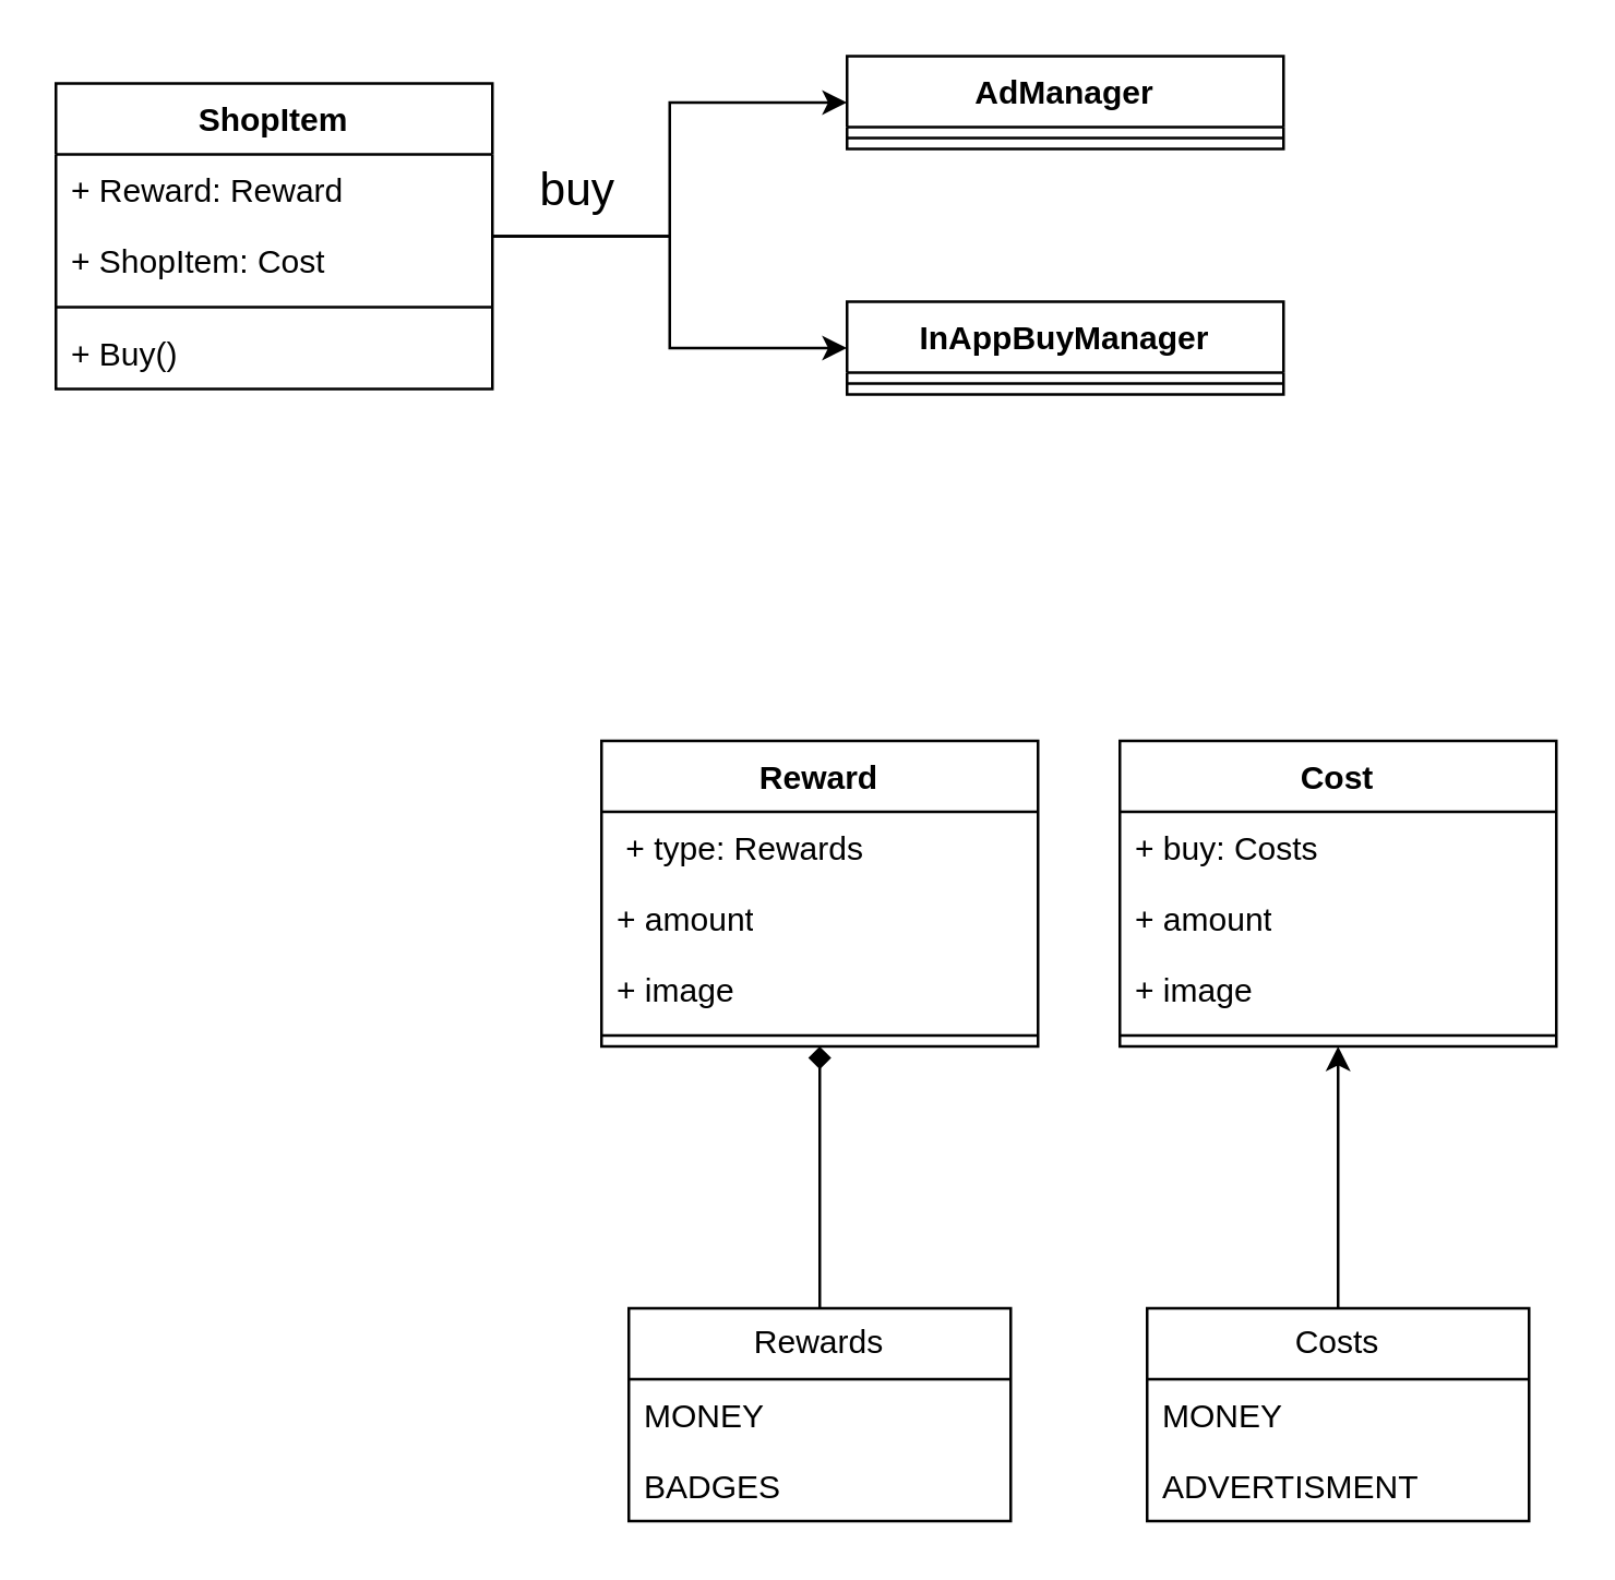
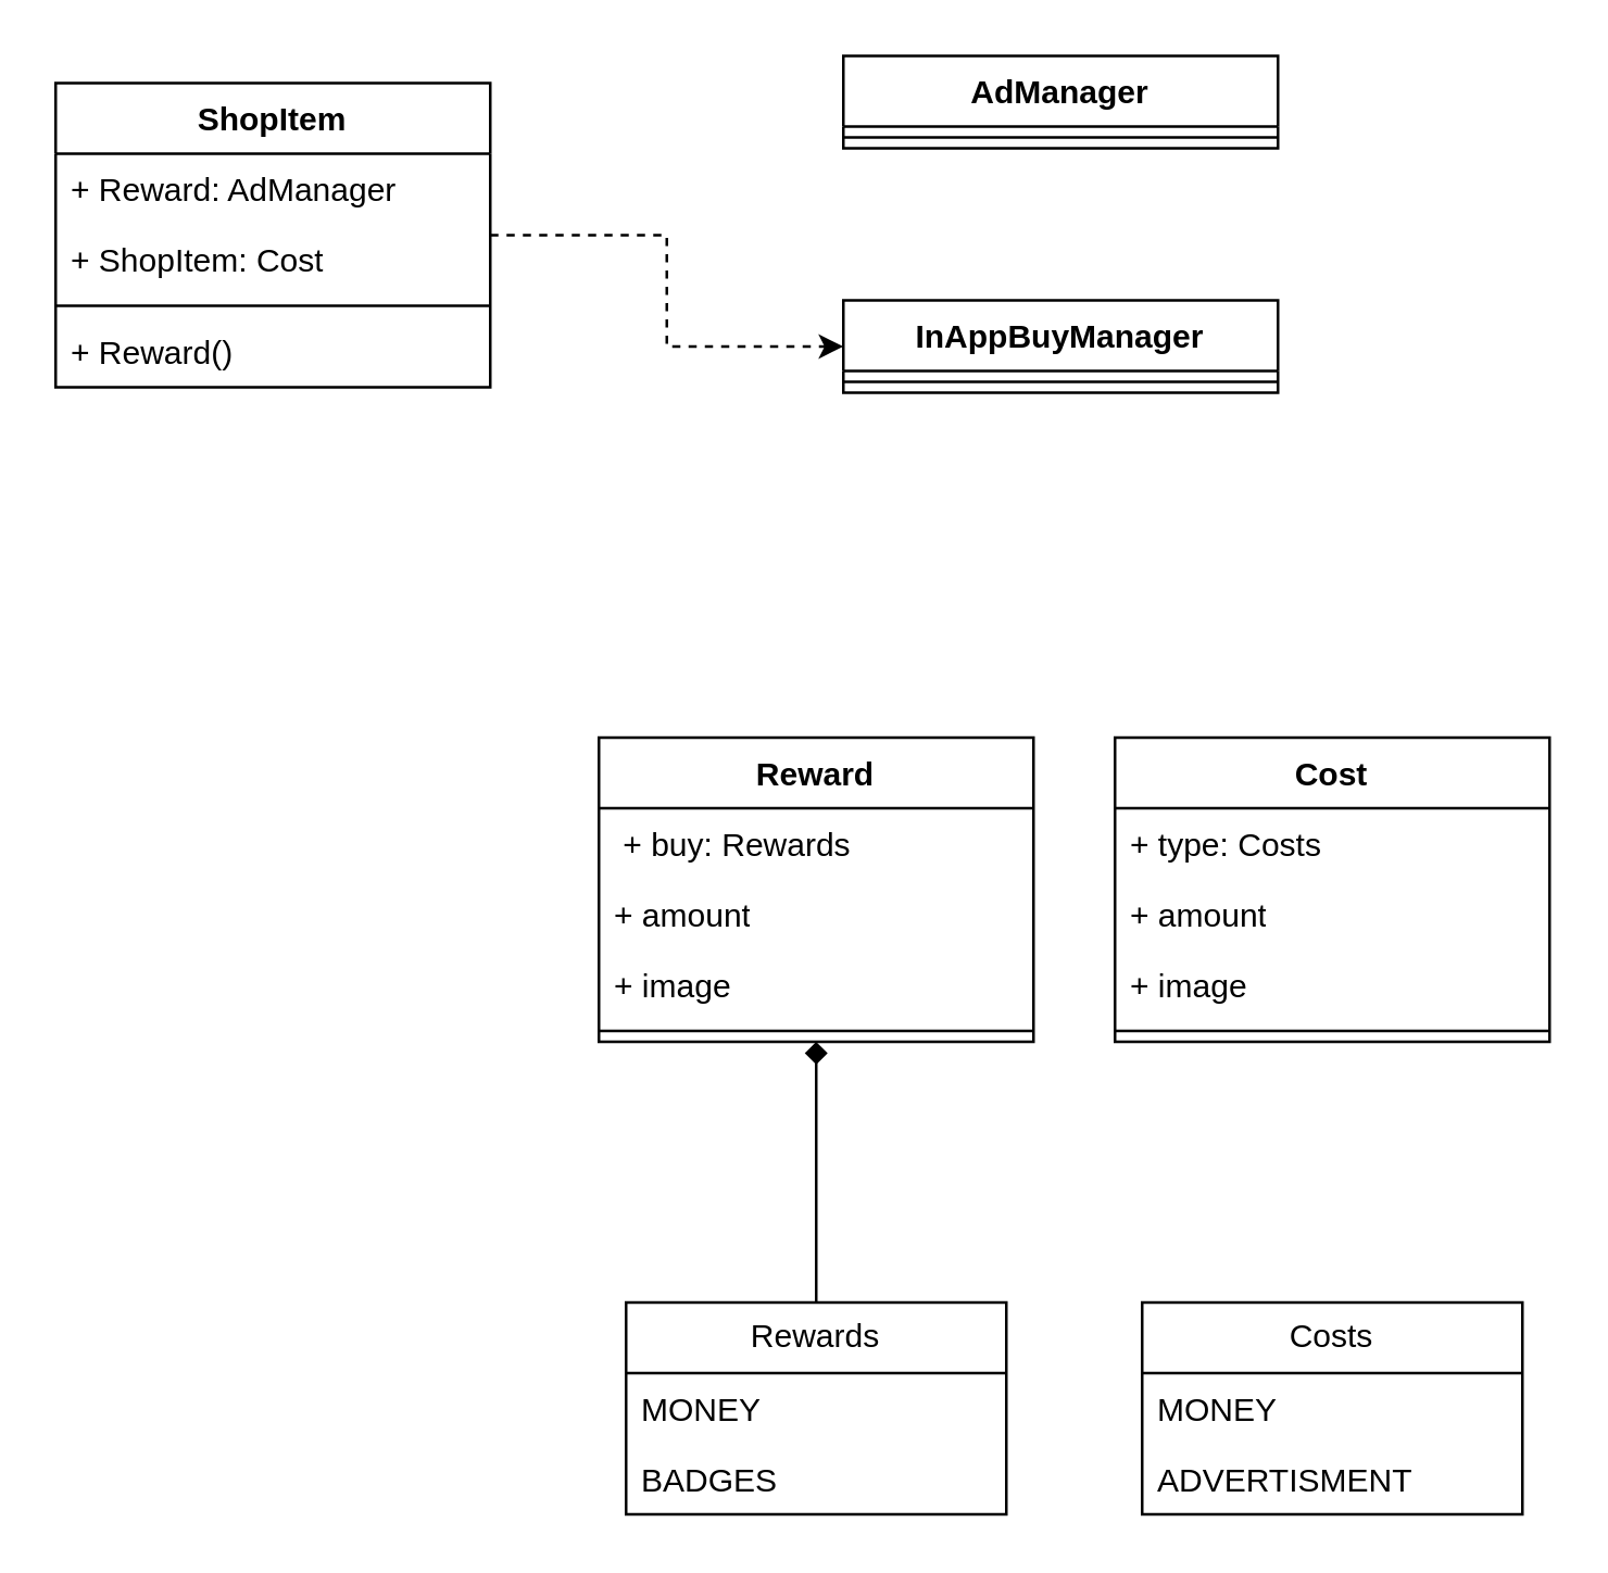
- <mxCell id="2" style="edgeStyle=orthogonalEdgeStyle;rounded=0;orthogonalLoop=1;jettySize=auto;html=1;" edge="1" parent="1" source="5" target="10"><mxGeometry relative="1" as="geometry" /></mxCell>
- <mxCell id="3" value="buy" style="edgeLabel;html=1;align=center;verticalAlign=middle;resizable=0;points=[];fontSize=17;" vertex="1" connectable="0" parent="2"><mxGeometry x="0.331" y="-2" relative="1" as="geometry"><mxPoint x="-40" y="30" as="offset" /></mxGeometry></mxCell>
- <mxCell id="6" value="+ Reward: Reward" style="text;strokeColor=none;fillColor=none;align=left;verticalAlign=top;spacingLeft=4;spacingRight=4;overflow=hidden;rotatable=0;points=[[0,0.5],[1,0.5]];portConstraint=eastwest;whiteSpace=wrap;html=1;" vertex="1" parent="5"><mxGeometry y="26" width="160" height="26" as="geometry" /></mxCell>
+ <mxCell id="6" value="+ Reward: AdManager" style="text;strokeColor=none;fillColor=none;align=left;verticalAlign=top;spacingLeft=4;spacingRight=4;overflow=hidden;rotatable=0;points=[[0,0.5],[1,0.5]];portConstraint=eastwest;whiteSpace=wrap;html=1;" vertex="1" parent="5"><mxGeometry y="26" width="160" height="26" as="geometry" /></mxCell>
- <mxCell id="4" style="edgeStyle=orthogonalEdgeStyle;rounded=0;orthogonalLoop=1;jettySize=auto;html=1;" edge="1" parent="1" source="5" target="30"><mxGeometry relative="1" as="geometry" /></mxCell>
+ <mxCell id="4" style="edgeStyle=orthogonalEdgeStyle;rounded=0;orthogonalLoop=1;jettySize=auto;html=1;dashed=1;" edge="1" parent="1" source="5" target="30"><mxGeometry relative="1" as="geometry" /></mxCell>
- <mxCell id="9" value="+ Buy()" style="text;strokeColor=none;fillColor=none;align=left;verticalAlign=top;spacingLeft=4;spacingRight=4;overflow=hidden;rotatable=0;points=[[0,0.5],[1,0.5]];portConstraint=eastwest;whiteSpace=wrap;html=1;" vertex="1" parent="5"><mxGeometry y="86" width="160" height="26" as="geometry" /></mxCell>
+ <mxCell id="9" value="+ Reward()" style="text;strokeColor=none;fillColor=none;align=left;verticalAlign=top;spacingLeft=4;spacingRight=4;overflow=hidden;rotatable=0;points=[[0,0.5],[1,0.5]];portConstraint=eastwest;whiteSpace=wrap;html=1;" vertex="1" parent="5"><mxGeometry y="86" width="160" height="26" as="geometry" /></mxCell>
- <mxCell id="13" value="&amp;nbsp;+ type: Rewards" style="text;strokeColor=none;fillColor=none;align=left;verticalAlign=top;spacingLeft=4;spacingRight=4;overflow=hidden;rotatable=0;points=[[0,0.5],[1,0.5]];portConstraint=eastwest;whiteSpace=wrap;html=1;" vertex="1" parent="12"><mxGeometry y="26" width="160" height="26" as="geometry" /></mxCell>
+ <mxCell id="13" value="&amp;nbsp;+ buy: Rewards" style="text;strokeColor=none;fillColor=none;align=left;verticalAlign=top;spacingLeft=4;spacingRight=4;overflow=hidden;rotatable=0;points=[[0,0.5],[1,0.5]];portConstraint=eastwest;whiteSpace=wrap;html=1;" vertex="1" parent="12"><mxGeometry y="26" width="160" height="26" as="geometry" /></mxCell>
- <mxCell id="18" value="+ buy: Costs" style="text;strokeColor=none;fillColor=none;align=left;verticalAlign=top;spacingLeft=4;spacingRight=4;overflow=hidden;rotatable=0;points=[[0,0.5],[1,0.5]];portConstraint=eastwest;whiteSpace=wrap;html=1;" vertex="1" parent="17"><mxGeometry y="26" width="160" height="26" as="geometry" /></mxCell>
+ <mxCell id="18" value="+ type: Costs" style="text;strokeColor=none;fillColor=none;align=left;verticalAlign=top;spacingLeft=4;spacingRight=4;overflow=hidden;rotatable=0;points=[[0,0.5],[1,0.5]];portConstraint=eastwest;whiteSpace=wrap;html=1;" vertex="1" parent="17"><mxGeometry y="26" width="160" height="26" as="geometry" /></mxCell>
- <mxCell id="26" style="edgeStyle=orthogonalEdgeStyle;rounded=0;orthogonalLoop=1;jettySize=auto;html=1;" edge="1" parent="1" source="27" target="17"><mxGeometry relative="1" as="geometry" /></mxCell>
